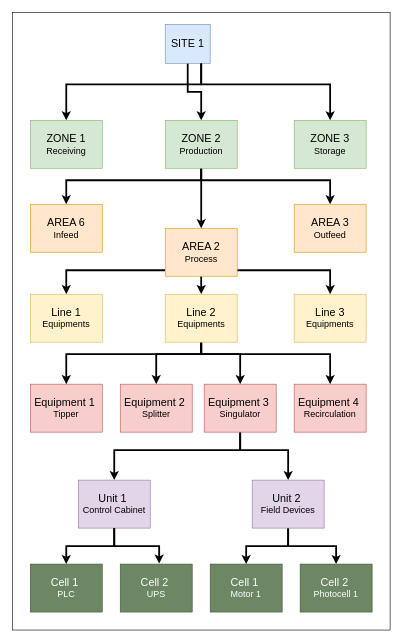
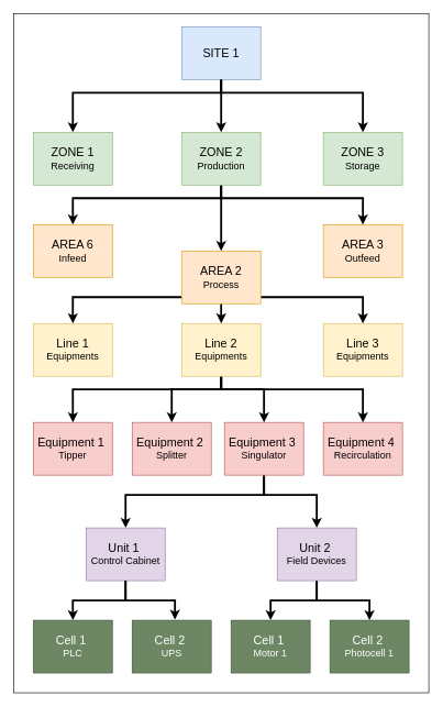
- <mxCell id="5" value="&lt;font style=&quot;font-size: 18px;&quot;&gt;SITE 1&lt;/font&gt;" style="rounded=0;whiteSpace=wrap;html=1;fillColor=#dae8fc;strokeColor=#6c8ebf;" vertex="1" parent="1"><mxGeometry x="275" y="40" width="75" height="65" as="geometry" /></mxCell>
+ <mxCell id="5" value="&lt;font style=&quot;font-size: 18px;&quot;&gt;SITE 1&lt;/font&gt;" style="rounded=0;whiteSpace=wrap;html=1;fillColor=#dae8fc;strokeColor=#6c8ebf;" vertex="1" parent="1"><mxGeometry x="275" y="40" width="120" height="80" as="geometry" /></mxCell>
